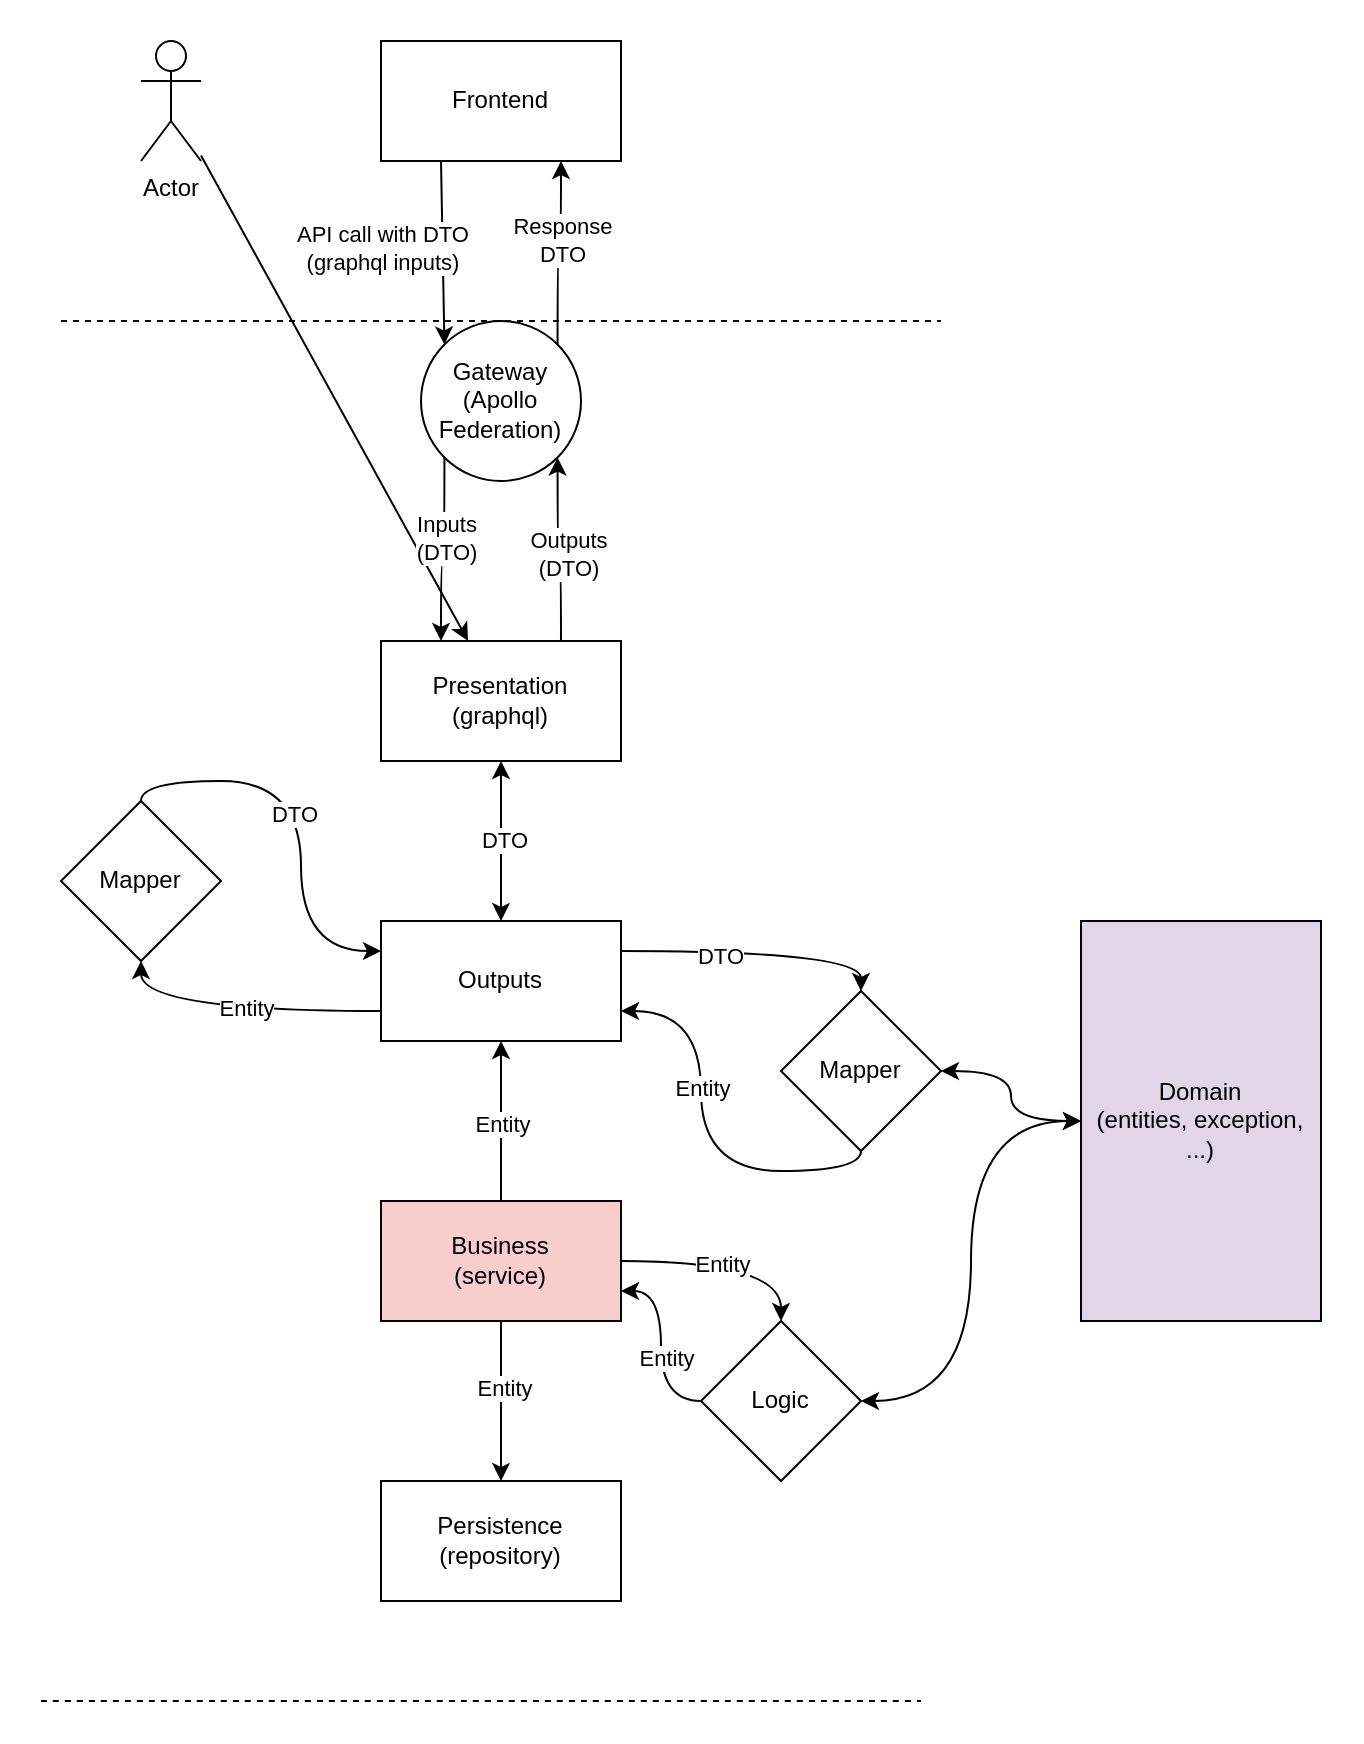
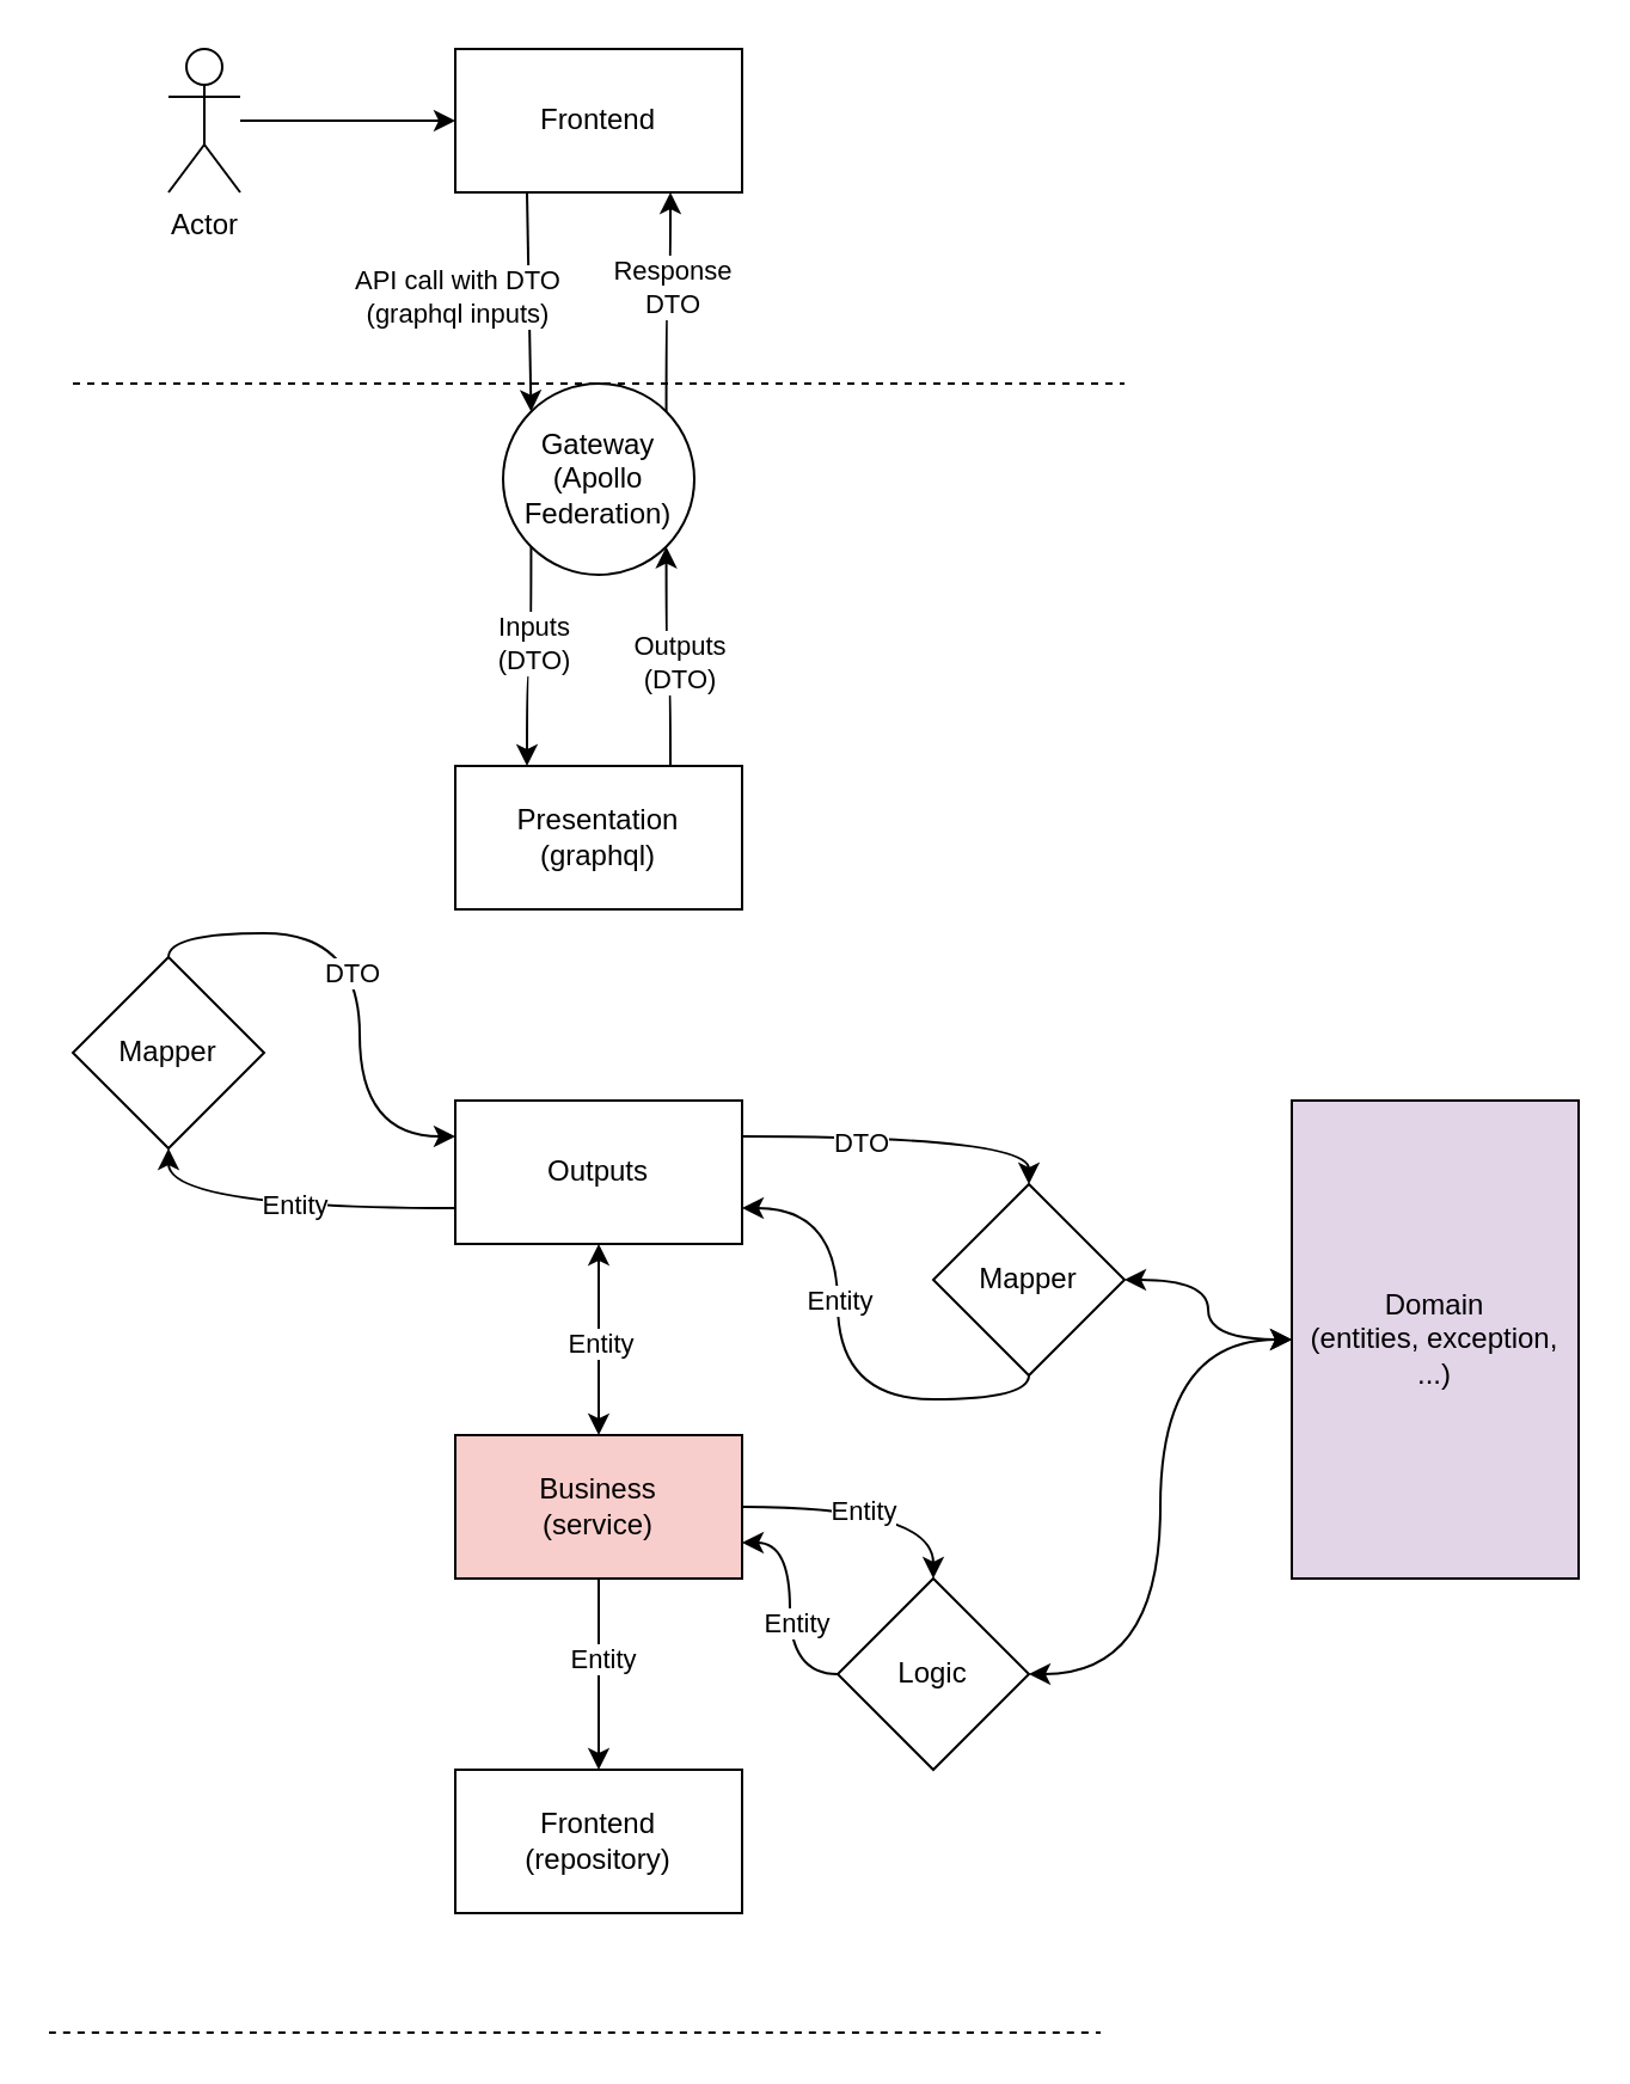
- <mxCell id="15" style="edgeStyle=none;html=1;" edge="1" parent="1" source="16" target="8"><mxGeometry relative="1" as="geometry" /></mxCell>
+ <mxCell id="15" style="edgeStyle=none;html=1;entryX=0;entryY=0.5;entryDx=0;entryDy=0;" edge="1" parent="1" source="16" target="19"><mxGeometry relative="1" as="geometry" /></mxCell>
- <mxCell id="6" value="" style="edgeStyle=orthogonalEdgeStyle;curved=1;html=1;startArrow=classic;startFill=1;" edge="1" parent="1" source="8" target="40"><mxGeometry relative="1" as="geometry" /></mxCell>
- <mxCell id="7" value="DTO" style="edgeLabel;html=1;align=center;verticalAlign=middle;resizable=0;points=[];" vertex="1" connectable="0" parent="6"><mxGeometry x="-0.032" y="1" relative="1" as="geometry"><mxPoint as="offset" /></mxGeometry></mxCell>
- <mxCell id="36" style="edgeStyle=orthogonalEdgeStyle;curved=1;html=1;startArrow=classic;startFill=1;endArrow=none;" edge="1" parent="1" source="40" target="13"><mxGeometry relative="1" as="geometry" /></mxCell>
+ <mxCell id="36" style="edgeStyle=orthogonalEdgeStyle;curved=1;html=1;startArrow=classic;startFill=1;" edge="1" parent="1" source="40" target="13"><mxGeometry relative="1" as="geometry" /></mxCell>
- <mxCell id="14" value="Persistence&lt;br&gt;(repository)" style="rounded=0;whiteSpace=wrap;html=1;" vertex="1" parent="1"><mxGeometry x="190" y="740" width="120" height="60" as="geometry" /></mxCell>
+ <mxCell id="14" value="Frontend&lt;br&gt;(repository)" style="rounded=0;whiteSpace=wrap;html=1;" vertex="1" parent="1"><mxGeometry x="190" y="740" width="120" height="60" as="geometry" /></mxCell>
